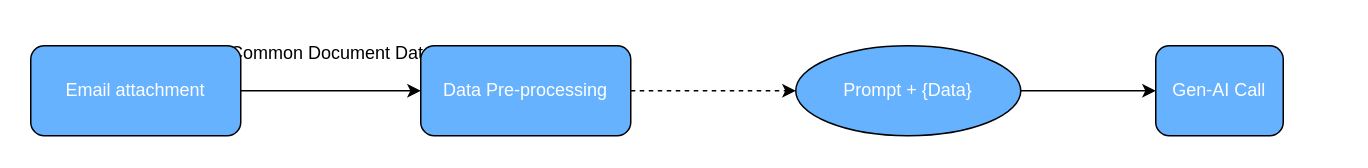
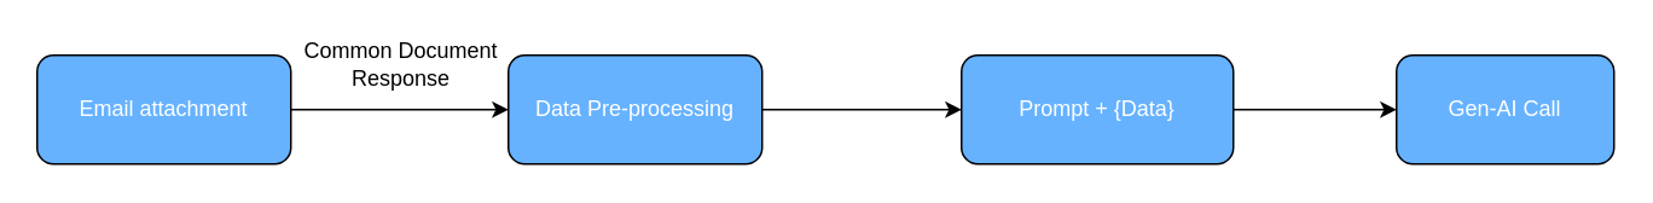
- <mxCell id="2" value="Common Document Data" style="text;html=1;align=center;verticalAlign=middle;whiteSpace=wrap;rounded=0;" vertex="1" parent="1"><mxGeometry x="141" y="20" width="160" height="30" as="geometry" /></mxCell>
+ <mxCell id="2" value="Common Document Response" style="text;html=1;align=center;verticalAlign=middle;whiteSpace=wrap;rounded=0;" vertex="1" parent="1"><mxGeometry x="141" y="20" width="160" height="30" as="geometry" /></mxCell>
- <mxCell id="8" value="" style="endArrow=classic;html=1;rounded=0;exitX=1;exitY=0.5;exitDx=0;exitDy=0;entryX=0;entryY=0.5;entryDx=0;entryDy=0;dashed=1;" edge="1" parent="1" source="4" target="5"><mxGeometry width="50" height="50" relative="1" as="geometry"><mxPoint x="570" y="140" as="sourcePoint" /><mxPoint x="620" y="90" as="targetPoint" /></mxGeometry></mxCell>
+ <mxCell id="8" value="" style="endArrow=classic;html=1;rounded=0;exitX=1;exitY=0.5;exitDx=0;exitDy=0;entryX=0;entryY=0.5;entryDx=0;entryDy=0;" edge="1" parent="1" source="4" target="5"><mxGeometry width="50" height="50" relative="1" as="geometry"><mxPoint x="570" y="140" as="sourcePoint" /><mxPoint x="620" y="90" as="targetPoint" /></mxGeometry></mxCell>
- <mxCell id="5" value="&lt;font color=&quot;#ffffff&quot;&gt;Prompt + {Data}&lt;/font&gt;" style="ellipse;whiteSpace=wrap;html=1;fillColor=#66B2FF;" vertex="1" parent="1"><mxGeometry x="530" y="30" width="150" height="60" as="geometry" /></mxCell>
+ <mxCell id="5" value="&lt;font color=&quot;#ffffff&quot;&gt;Prompt + {Data}&lt;/font&gt;" style="rounded=1;whiteSpace=wrap;html=1;fillColor=#66B2FF;" vertex="1" parent="1"><mxGeometry x="530" y="30" width="150" height="60" as="geometry" /></mxCell>
- <mxCell id="6" value="&lt;font color=&quot;#ffffff&quot;&gt;Gen-AI Call&lt;/font&gt;" style="rounded=1;whiteSpace=wrap;html=1;fillColor=#66B2FF;" vertex="1" parent="1"><mxGeometry x="770" y="30" width="85" height="60" as="geometry" /></mxCell>
+ <mxCell id="6" value="&lt;font color=&quot;#ffffff&quot;&gt;Gen-AI Call&lt;/font&gt;" style="rounded=1;whiteSpace=wrap;html=1;fillColor=#66B2FF;" vertex="1" parent="1"><mxGeometry x="770" y="30" width="120" height="60" as="geometry" /></mxCell>
